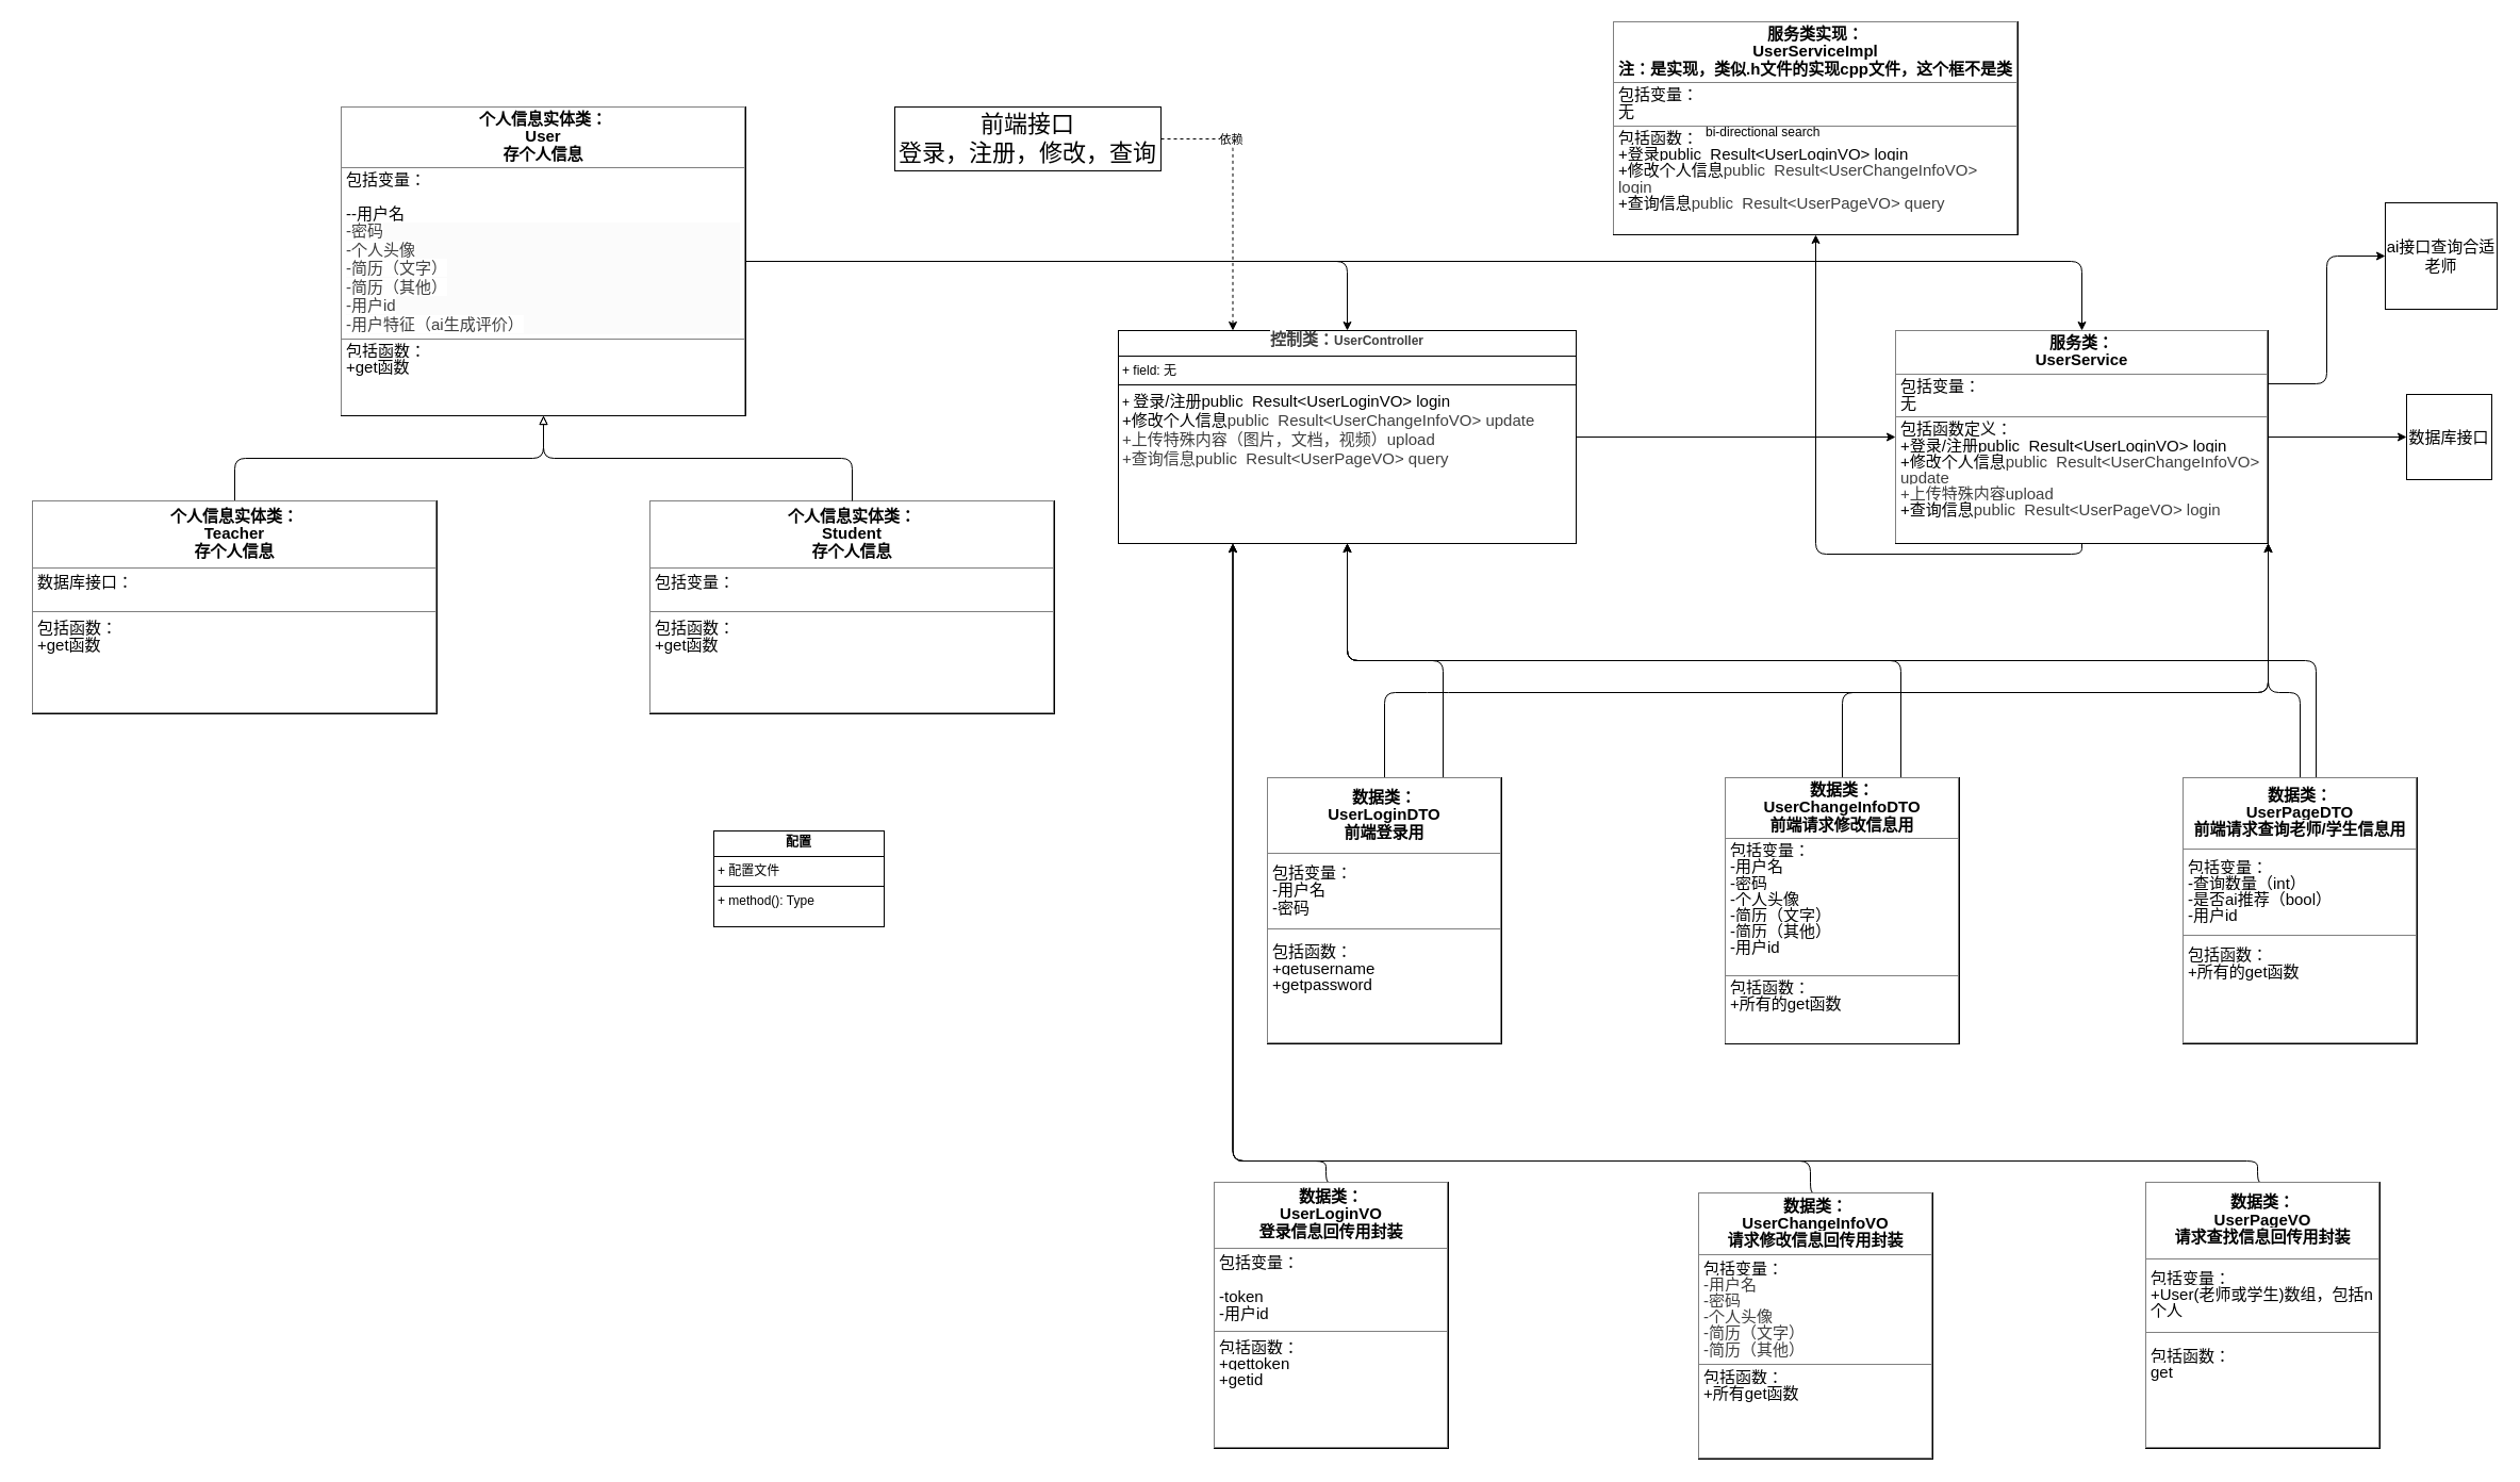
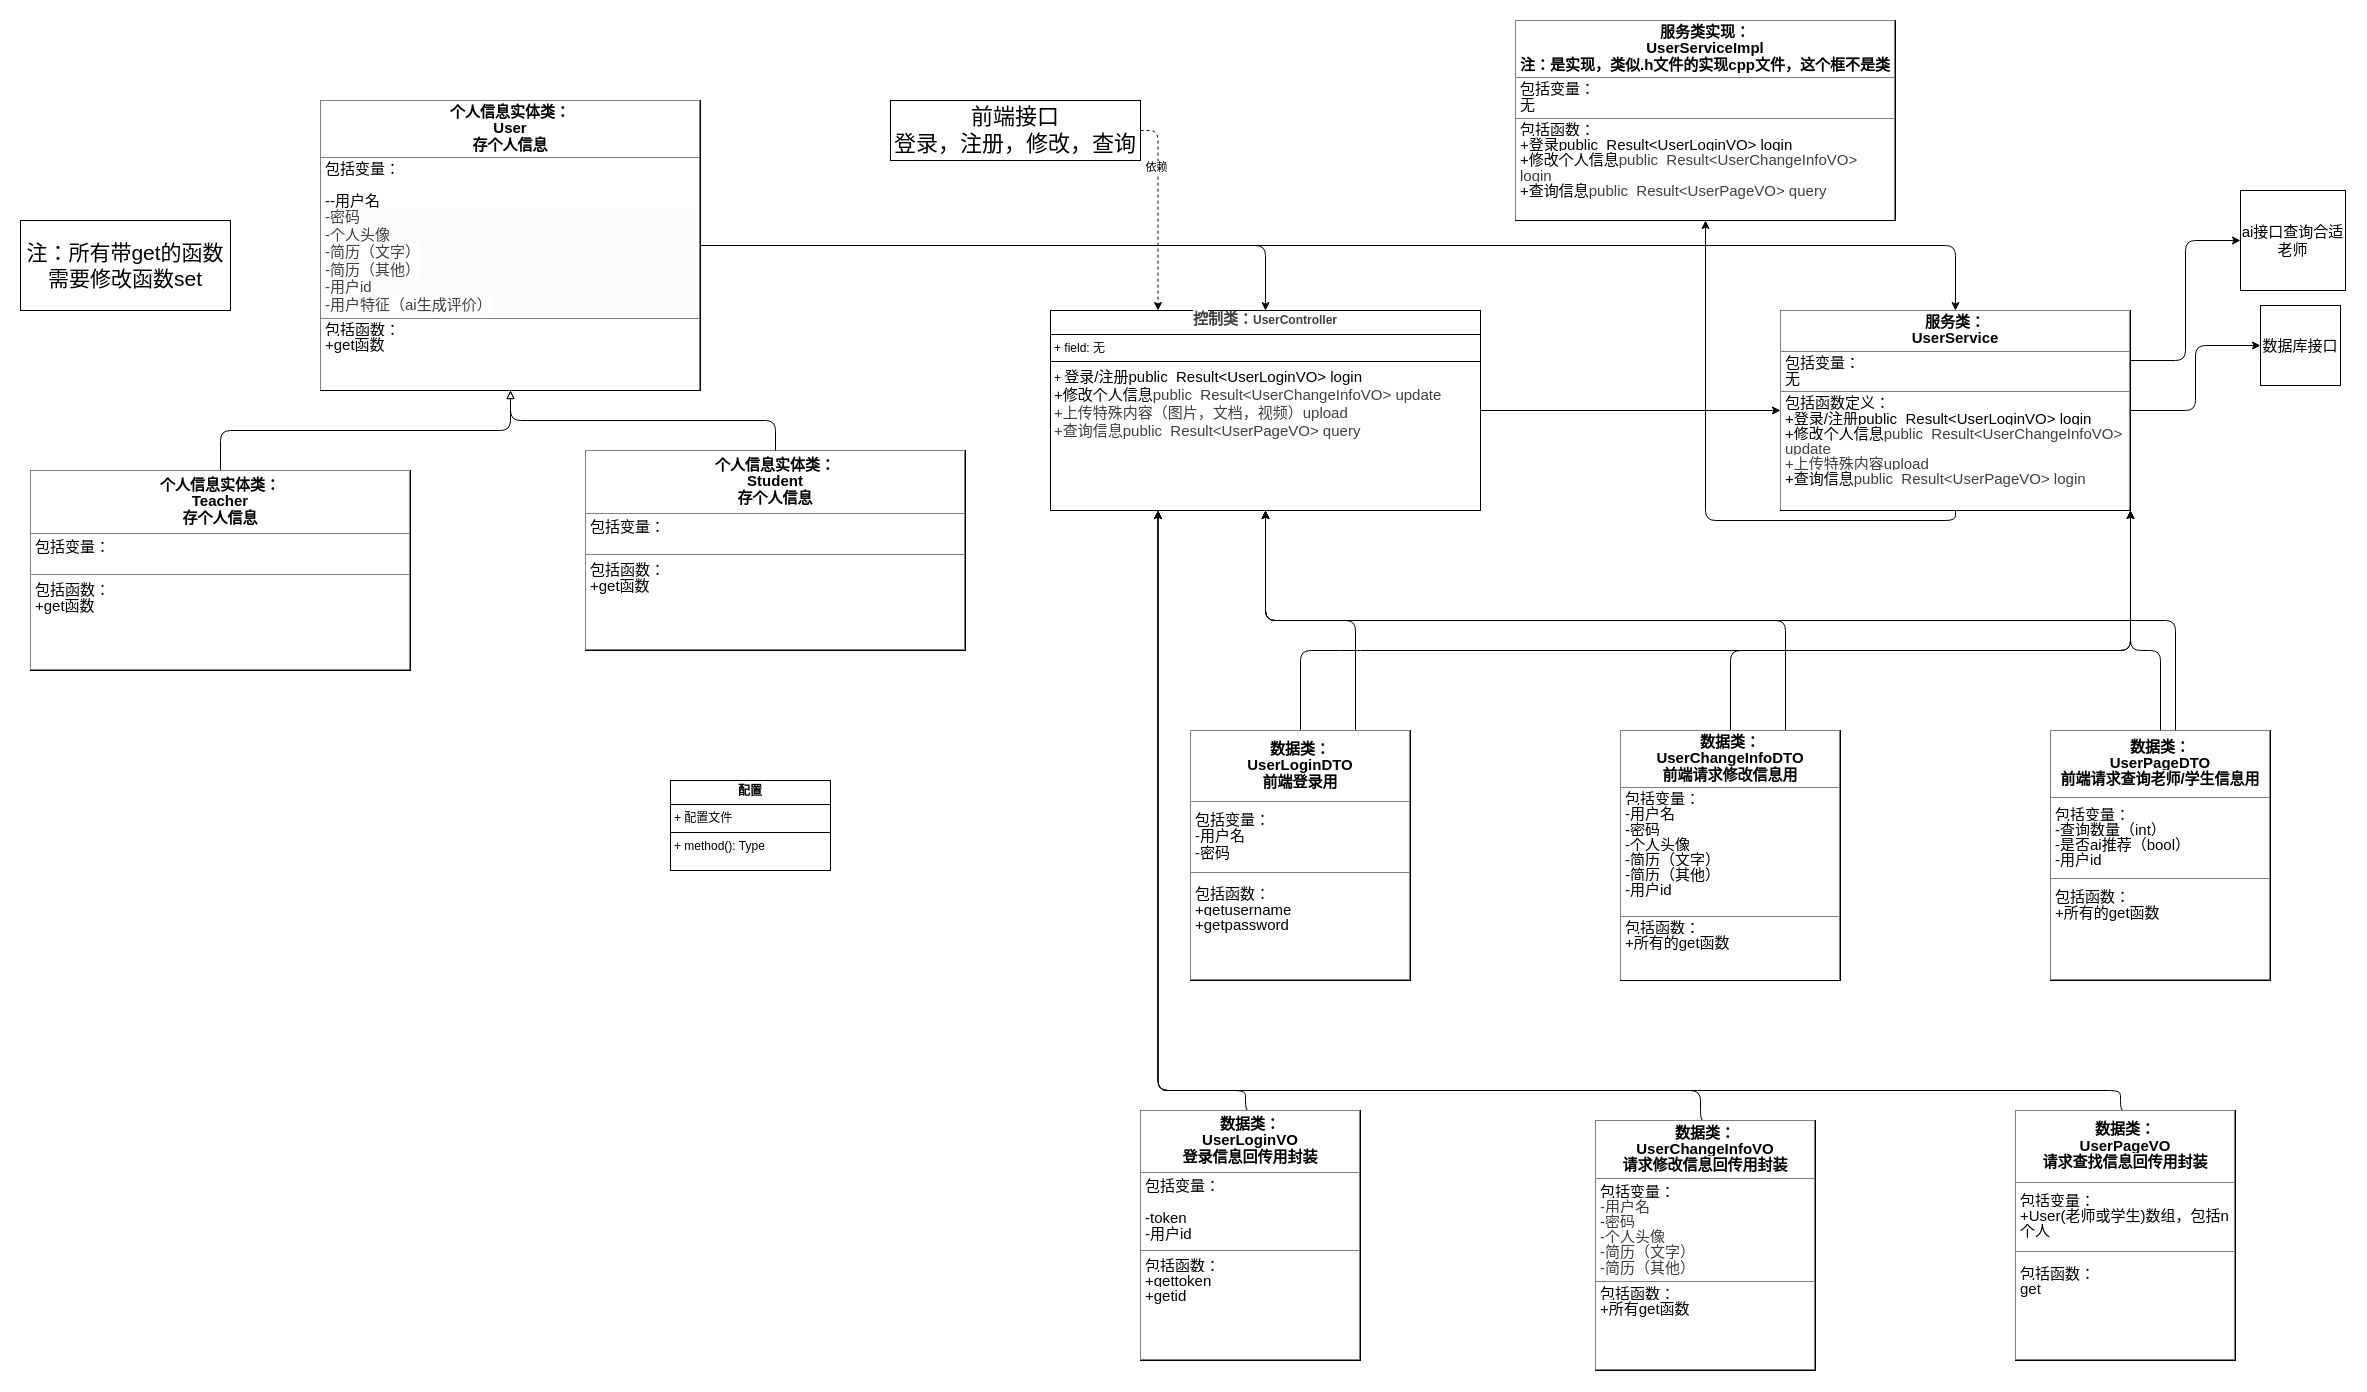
- <mxCell id="34" value="前端接口&lt;div&gt;登录，注册，修改，查询&lt;/div&gt;" style="rounded=0;whiteSpace=wrap;html=1;fontFamily=Helvetica;fontSize=22;fontColor=default;labelBackgroundColor=default;" parent="1" vertex="1"><mxGeometry x="840" y="100" width="250" height="60" as="geometry" /></mxCell>
+ <mxCell id="34" value="前端接口&lt;div&gt;登录，注册，修改，查询&lt;/div&gt;" style="rounded=0;whiteSpace=wrap;html=1;fontFamily=Helvetica;fontSize=22;fontColor=default;labelBackgroundColor=default;" parent="1" vertex="1"><mxGeometry x="890" y="100" width="250" height="60" as="geometry" /></mxCell>
- <mxCell id="38" value="bi-directional search" style="text;whiteSpace=wrap;" vertex="1" parent="1"><mxGeometry x="1600" y="110" width="140" height="40" as="geometry" /></mxCell>
+ <mxCell id="31" value="注：所有带get的函数需要修改函数set" style="rounded=0;whiteSpace=wrap;html=1;fontFamily=Helvetica;fontSize=21;fontColor=default;labelBackgroundColor=default;" parent="1" vertex="1"><mxGeometry x="20" y="220" width="210" height="90" as="geometry" /></mxCell>
- <mxCell id="35" value="&lt;font style=&quot;font-size: 15px;&quot;&gt;数据库接口&lt;/font&gt;" style="whiteSpace=wrap;html=1;aspect=fixed;fontFamily=Helvetica;fontSize=11;fontColor=default;labelBackgroundColor=default;" parent="1" vertex="1"><mxGeometry x="2260" y="370" width="80" height="80" as="geometry" /></mxCell>
+ <mxCell id="35" value="&lt;font style=&quot;font-size: 15px;&quot;&gt;数据库接口&lt;/font&gt;" style="whiteSpace=wrap;html=1;aspect=fixed;fontFamily=Helvetica;fontSize=11;fontColor=default;labelBackgroundColor=default;" parent="1" vertex="1"><mxGeometry x="2260" y="305" width="80" height="80" as="geometry" /></mxCell>
- <mxCell id="28" value="&lt;table border=&quot;1&quot; width=&quot;100%&quot; height=&quot;100%&quot; cellpadding=&quot;4&quot; style=&quot;width: 100%; height: 100%; border-collapse: collapse; line-height: 110%;&quot;&gt;&lt;tbody&gt;&lt;tr&gt;&lt;th&gt;&lt;div style=&quot;text-align: center;&quot;&gt;&lt;span style=&quot;background-color: light-dark(#ffffff, var(--ge-dark-color, #121212)); font-size: 15px;&quot;&gt;个人信息实体类：&lt;/span&gt;&lt;/div&gt;&lt;font style=&quot;font-size: 15px; line-height: 110%; background-color: light-dark(#ffffff, var(--ge-dark-color, #121212));&quot;&gt;&lt;div style=&quot;text-align: center;&quot;&gt;Teacher&lt;/div&gt;&lt;div style=&quot;text-align: center;&quot;&gt;&lt;span style=&quot;background-color: light-dark(#ffffff, var(--ge-dark-color, #121212));&quot;&gt;存个人信息&lt;/span&gt;&lt;/div&gt;&lt;/font&gt;&lt;/th&gt;&lt;/tr&gt;&lt;tr&gt;&lt;td&gt;&lt;div style=&quot;&quot;&gt;&lt;span style=&quot;background-color: light-dark(#ffffff, var(--ge-dark-color, #121212)); font-size: 15px;&quot;&gt;数据库接口：&lt;/span&gt;&lt;/div&gt;&lt;div style=&quot;&quot;&gt;&lt;br&gt;&lt;/div&gt;&lt;/td&gt;&lt;/tr&gt;&lt;tr&gt;&lt;td&gt;&lt;div style=&quot;&quot;&gt;&lt;span style=&quot;background-color: light-dark(#ffffff, var(--ge-dark-color, #121212)); font-size: 15px;&quot;&gt;包括函数：&lt;/span&gt;&lt;/div&gt;&lt;div style=&quot;&quot;&gt;&lt;span style=&quot;background-color: light-dark(#ffffff, var(--ge-dark-color, #121212)); font-size: 15px;&quot;&gt;+get函数&lt;/span&gt;&lt;/div&gt;&lt;div style=&quot;&quot;&gt;&lt;span style=&quot;background-color: light-dark(#ffffff, var(--ge-dark-color, #121212)); font-size: 15px;&quot;&gt;&lt;br&gt;&lt;/span&gt;&lt;/div&gt;&lt;div style=&quot;&quot;&gt;&lt;span style=&quot;background-color: light-dark(#ffffff, var(--ge-dark-color, #121212)); font-size: 15px;&quot;&gt;&lt;br&gt;&lt;/span&gt;&lt;/div&gt;&lt;font style=&quot;font-size: 15px; line-height: 110%; background-color: light-dark(#ffffff, var(--ge-dark-color, #121212));&quot;&gt;&lt;br&gt;&lt;/font&gt;&lt;/td&gt;&lt;/tr&gt;&lt;/tbody&gt;&lt;/table&gt;" style="text;html=1;whiteSpace=wrap;strokeColor=default;fillColor=none;overflow=fill;align=left;imageWidth=10;imageHeight=10;arcSize=12;fontFamily=Helvetica;fontSize=12;fontColor=default;" parent="1" vertex="1"><mxGeometry x="30" y="470" width="380" height="200" as="geometry" /></mxCell>
+ <mxCell id="28" value="&lt;table border=&quot;1&quot; width=&quot;100%&quot; height=&quot;100%&quot; cellpadding=&quot;4&quot; style=&quot;width: 100%; height: 100%; border-collapse: collapse; line-height: 110%;&quot;&gt;&lt;tbody&gt;&lt;tr&gt;&lt;th&gt;&lt;div style=&quot;text-align: center;&quot;&gt;&lt;span style=&quot;background-color: light-dark(#ffffff, var(--ge-dark-color, #121212)); font-size: 15px;&quot;&gt;个人信息实体类：&lt;/span&gt;&lt;/div&gt;&lt;font style=&quot;font-size: 15px; line-height: 110%; background-color: light-dark(#ffffff, var(--ge-dark-color, #121212));&quot;&gt;&lt;div style=&quot;text-align: center;&quot;&gt;Teacher&lt;/div&gt;&lt;div style=&quot;text-align: center;&quot;&gt;&lt;span style=&quot;background-color: light-dark(#ffffff, var(--ge-dark-color, #121212));&quot;&gt;存个人信息&lt;/span&gt;&lt;/div&gt;&lt;/font&gt;&lt;/th&gt;&lt;/tr&gt;&lt;tr&gt;&lt;td&gt;&lt;div style=&quot;&quot;&gt;&lt;span style=&quot;background-color: light-dark(#ffffff, var(--ge-dark-color, #121212)); font-size: 15px;&quot;&gt;包括变量：&lt;/span&gt;&lt;/div&gt;&lt;div style=&quot;&quot;&gt;&lt;br&gt;&lt;/div&gt;&lt;/td&gt;&lt;/tr&gt;&lt;tr&gt;&lt;td&gt;&lt;div style=&quot;&quot;&gt;&lt;span style=&quot;background-color: light-dark(#ffffff, var(--ge-dark-color, #121212)); font-size: 15px;&quot;&gt;包括函数：&lt;/span&gt;&lt;/div&gt;&lt;div style=&quot;&quot;&gt;&lt;span style=&quot;background-color: light-dark(#ffffff, var(--ge-dark-color, #121212)); font-size: 15px;&quot;&gt;+get函数&lt;/span&gt;&lt;/div&gt;&lt;div style=&quot;&quot;&gt;&lt;span style=&quot;background-color: light-dark(#ffffff, var(--ge-dark-color, #121212)); font-size: 15px;&quot;&gt;&lt;br&gt;&lt;/span&gt;&lt;/div&gt;&lt;div style=&quot;&quot;&gt;&lt;span style=&quot;background-color: light-dark(#ffffff, var(--ge-dark-color, #121212)); font-size: 15px;&quot;&gt;&lt;br&gt;&lt;/span&gt;&lt;/div&gt;&lt;font style=&quot;font-size: 15px; line-height: 110%; background-color: light-dark(#ffffff, var(--ge-dark-color, #121212));&quot;&gt;&lt;br&gt;&lt;/font&gt;&lt;/td&gt;&lt;/tr&gt;&lt;/tbody&gt;&lt;/table&gt;" style="text;html=1;whiteSpace=wrap;strokeColor=default;fillColor=none;overflow=fill;align=left;imageWidth=10;imageHeight=10;arcSize=12;fontFamily=Helvetica;fontSize=12;fontColor=default;" parent="1" vertex="1"><mxGeometry x="30" y="470" width="380" height="200" as="geometry" /></mxCell>
- <mxCell id="29" value="&lt;table border=&quot;1&quot; width=&quot;100%&quot; height=&quot;100%&quot; cellpadding=&quot;4&quot; style=&quot;width: 100%; height: 100%; border-collapse: collapse; line-height: 110%;&quot;&gt;&lt;tbody&gt;&lt;tr&gt;&lt;th&gt;&lt;div style=&quot;text-align: center;&quot;&gt;&lt;span style=&quot;background-color: light-dark(#ffffff, var(--ge-dark-color, #121212)); font-size: 15px;&quot;&gt;个人信息实体类：&lt;/span&gt;&lt;/div&gt;&lt;font style=&quot;font-size: 15px; line-height: 110%; background-color: light-dark(#ffffff, var(--ge-dark-color, #121212));&quot;&gt;&lt;div style=&quot;text-align: center;&quot;&gt;Student&lt;/div&gt;&lt;div style=&quot;text-align: center;&quot;&gt;&lt;span style=&quot;background-color: light-dark(#ffffff, var(--ge-dark-color, #121212));&quot;&gt;存个人信息&lt;/span&gt;&lt;/div&gt;&lt;/font&gt;&lt;/th&gt;&lt;/tr&gt;&lt;tr&gt;&lt;td&gt;&lt;div style=&quot;&quot;&gt;&lt;span style=&quot;background-color: light-dark(#ffffff, var(--ge-dark-color, #121212)); font-size: 15px;&quot;&gt;包括变量：&lt;/span&gt;&lt;/div&gt;&lt;div style=&quot;&quot;&gt;&lt;br&gt;&lt;/div&gt;&lt;/td&gt;&lt;/tr&gt;&lt;tr&gt;&lt;td&gt;&lt;div style=&quot;&quot;&gt;&lt;span style=&quot;background-color: light-dark(#ffffff, var(--ge-dark-color, #121212)); font-size: 15px;&quot;&gt;包括函数：&lt;/span&gt;&lt;/div&gt;&lt;div style=&quot;&quot;&gt;&lt;span style=&quot;background-color: light-dark(#ffffff, var(--ge-dark-color, #121212)); font-size: 15px;&quot;&gt;+get函数&lt;/span&gt;&lt;/div&gt;&lt;div style=&quot;&quot;&gt;&lt;span style=&quot;background-color: light-dark(#ffffff, var(--ge-dark-color, #121212)); font-size: 15px;&quot;&gt;&lt;br&gt;&lt;/span&gt;&lt;/div&gt;&lt;div style=&quot;&quot;&gt;&lt;span style=&quot;background-color: light-dark(#ffffff, var(--ge-dark-color, #121212)); font-size: 15px;&quot;&gt;&lt;br&gt;&lt;/span&gt;&lt;/div&gt;&lt;font style=&quot;font-size: 15px; line-height: 110%; background-color: light-dark(#ffffff, var(--ge-dark-color, #121212));&quot;&gt;&lt;br&gt;&lt;/font&gt;&lt;/td&gt;&lt;/tr&gt;&lt;/tbody&gt;&lt;/table&gt;" style="text;html=1;whiteSpace=wrap;strokeColor=default;fillColor=none;overflow=fill;align=left;imageWidth=10;imageHeight=10;arcSize=12;fontFamily=Helvetica;fontSize=12;fontColor=default;" parent="1" vertex="1"><mxGeometry x="610" y="470" width="380" height="200" as="geometry" /></mxCell>
+ <mxCell id="29" value="&lt;table border=&quot;1&quot; width=&quot;100%&quot; height=&quot;100%&quot; cellpadding=&quot;4&quot; style=&quot;width: 100%; height: 100%; border-collapse: collapse; line-height: 110%;&quot;&gt;&lt;tbody&gt;&lt;tr&gt;&lt;th&gt;&lt;div style=&quot;text-align: center;&quot;&gt;&lt;span style=&quot;background-color: light-dark(#ffffff, var(--ge-dark-color, #121212)); font-size: 15px;&quot;&gt;个人信息实体类：&lt;/span&gt;&lt;/div&gt;&lt;font style=&quot;font-size: 15px; line-height: 110%; background-color: light-dark(#ffffff, var(--ge-dark-color, #121212));&quot;&gt;&lt;div style=&quot;text-align: center;&quot;&gt;Student&lt;/div&gt;&lt;div style=&quot;text-align: center;&quot;&gt;&lt;span style=&quot;background-color: light-dark(#ffffff, var(--ge-dark-color, #121212));&quot;&gt;存个人信息&lt;/span&gt;&lt;/div&gt;&lt;/font&gt;&lt;/th&gt;&lt;/tr&gt;&lt;tr&gt;&lt;td&gt;&lt;div style=&quot;&quot;&gt;&lt;span style=&quot;background-color: light-dark(#ffffff, var(--ge-dark-color, #121212)); font-size: 15px;&quot;&gt;包括变量：&lt;/span&gt;&lt;/div&gt;&lt;div style=&quot;&quot;&gt;&lt;br&gt;&lt;/div&gt;&lt;/td&gt;&lt;/tr&gt;&lt;tr&gt;&lt;td&gt;&lt;div style=&quot;&quot;&gt;&lt;span style=&quot;background-color: light-dark(#ffffff, var(--ge-dark-color, #121212)); font-size: 15px;&quot;&gt;包括函数：&lt;/span&gt;&lt;/div&gt;&lt;div style=&quot;&quot;&gt;&lt;span style=&quot;background-color: light-dark(#ffffff, var(--ge-dark-color, #121212)); font-size: 15px;&quot;&gt;+get函数&lt;/span&gt;&lt;/div&gt;&lt;div style=&quot;&quot;&gt;&lt;span style=&quot;background-color: light-dark(#ffffff, var(--ge-dark-color, #121212)); font-size: 15px;&quot;&gt;&lt;br&gt;&lt;/span&gt;&lt;/div&gt;&lt;div style=&quot;&quot;&gt;&lt;span style=&quot;background-color: light-dark(#ffffff, var(--ge-dark-color, #121212)); font-size: 15px;&quot;&gt;&lt;br&gt;&lt;/span&gt;&lt;/div&gt;&lt;font style=&quot;font-size: 15px; line-height: 110%; background-color: light-dark(#ffffff, var(--ge-dark-color, #121212));&quot;&gt;&lt;br&gt;&lt;/font&gt;&lt;/td&gt;&lt;/tr&gt;&lt;/tbody&gt;&lt;/table&gt;" style="text;html=1;whiteSpace=wrap;strokeColor=default;fillColor=none;overflow=fill;align=left;imageWidth=10;imageHeight=10;arcSize=12;fontFamily=Helvetica;fontSize=12;fontColor=default;" parent="1" vertex="1"><mxGeometry x="585" y="450" width="380" height="200" as="geometry" /></mxCell>
